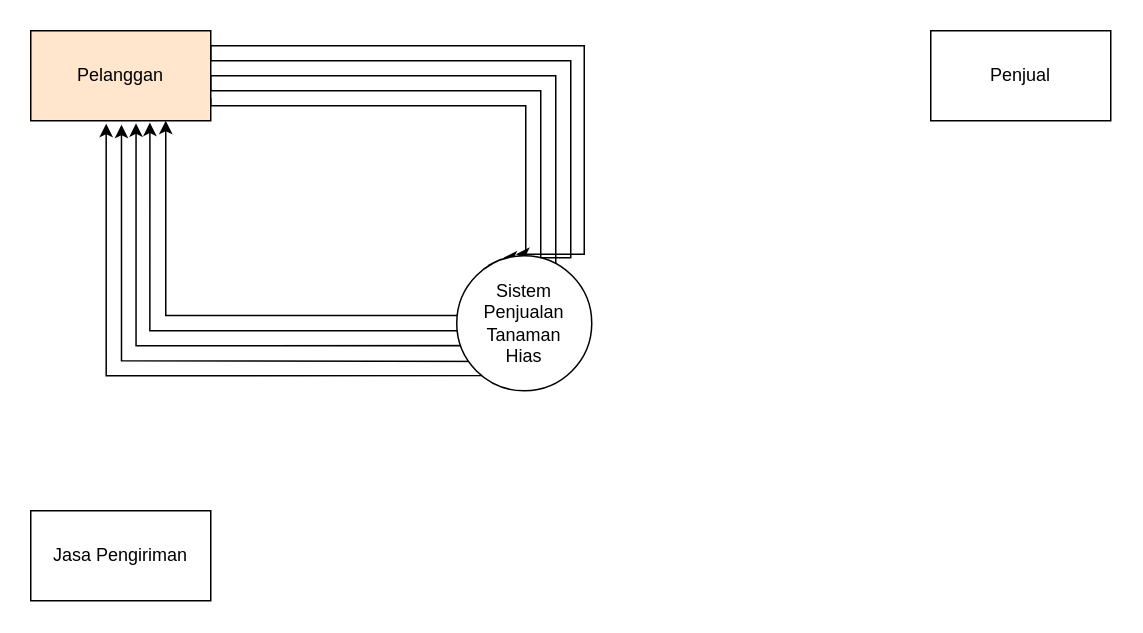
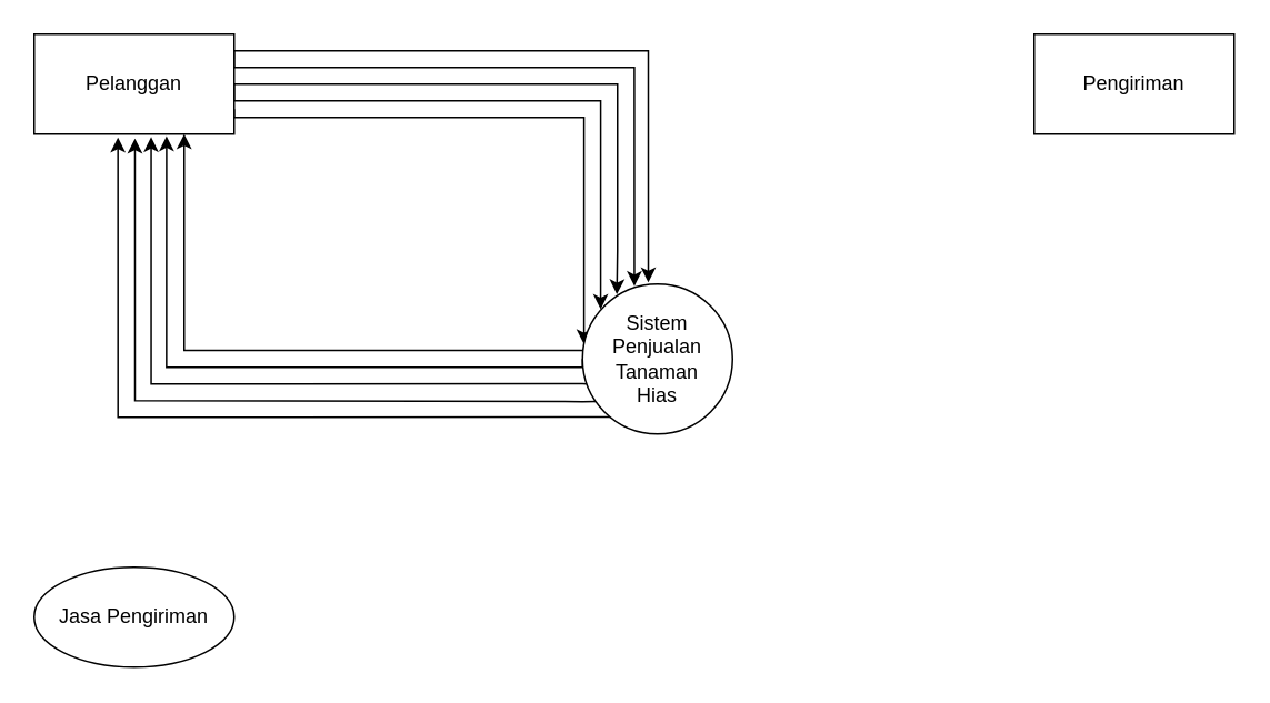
- <mxCell id="7" value="Pelanggan" style="rounded=0;whiteSpace=wrap;html=1;fillColor=#ffe6cc;" vertex="1" parent="1"><mxGeometry x="20" y="20" width="120" height="60" as="geometry" /></mxCell>
+ <mxCell id="7" value="Pelanggan" style="rounded=0;whiteSpace=wrap;html=1;" vertex="1" parent="1"><mxGeometry x="20" y="20" width="120" height="60" as="geometry" /></mxCell>
- <mxCell id="9" value="Penjual" style="rounded=0;whiteSpace=wrap;html=1;" vertex="1" parent="1"><mxGeometry x="620" y="20" width="120" height="60" as="geometry" /></mxCell>
+ <mxCell id="9" value="Pengiriman" style="rounded=0;whiteSpace=wrap;html=1;" vertex="1" parent="1"><mxGeometry x="620" y="20" width="120" height="60" as="geometry" /></mxCell>
- <mxCell id="15" value="Sistem Penjualan Tanaman&lt;div&gt;Hias&lt;/div&gt;" style="ellipse;whiteSpace=wrap;html=1;aspect=fixed;" vertex="1" parent="1"><mxGeometry x="304" y="170" width="90" height="90" as="geometry" /></mxCell>
+ <mxCell id="15" value="Sistem Penjualan Tanaman&lt;div&gt;Hias&lt;/div&gt;" style="ellipse;whiteSpace=wrap;html=1;aspect=fixed;" vertex="1" parent="1"><mxGeometry x="349" y="170" width="90" height="90" as="geometry" /></mxCell>
- <mxCell id="8" value="Jasa Pengiriman" style="rounded=0;whiteSpace=wrap;html=1;" vertex="1" parent="1"><mxGeometry x="20" y="340" width="120" height="60" as="geometry" /></mxCell>
+ <mxCell id="8" value="Jasa Pengiriman" style="ellipse;whiteSpace=wrap;html=1;" vertex="1" parent="1"><mxGeometry x="20" y="340" width="120" height="60" as="geometry" /></mxCell>
